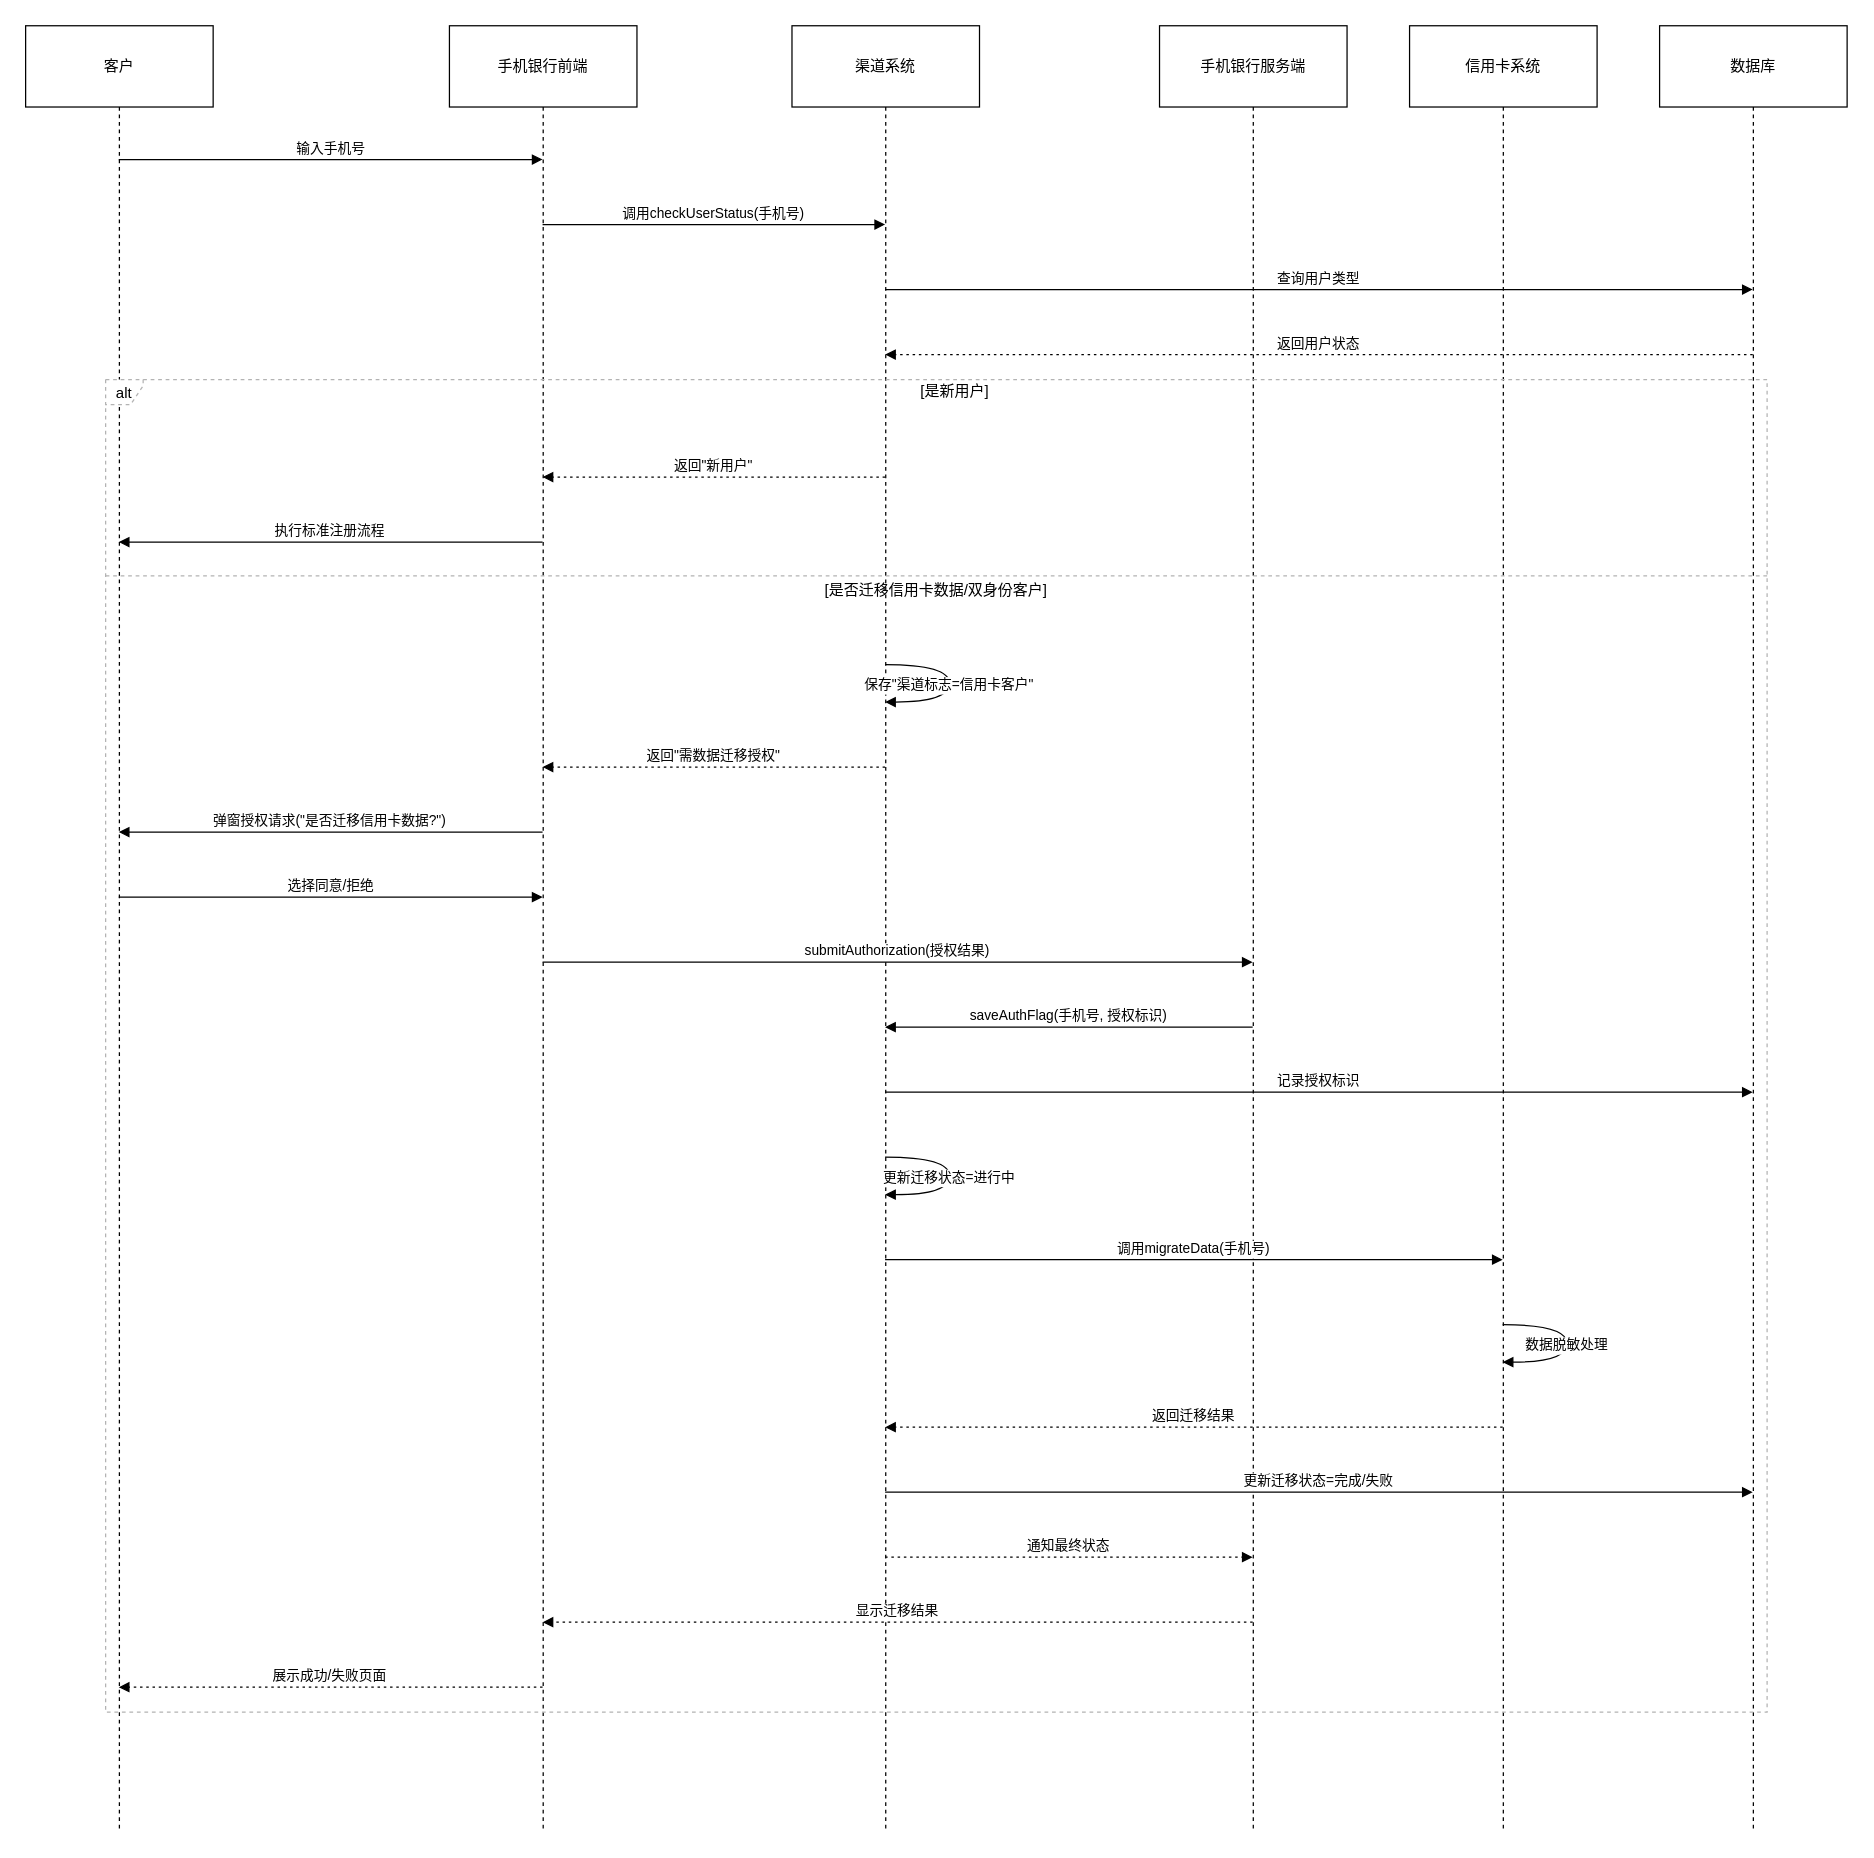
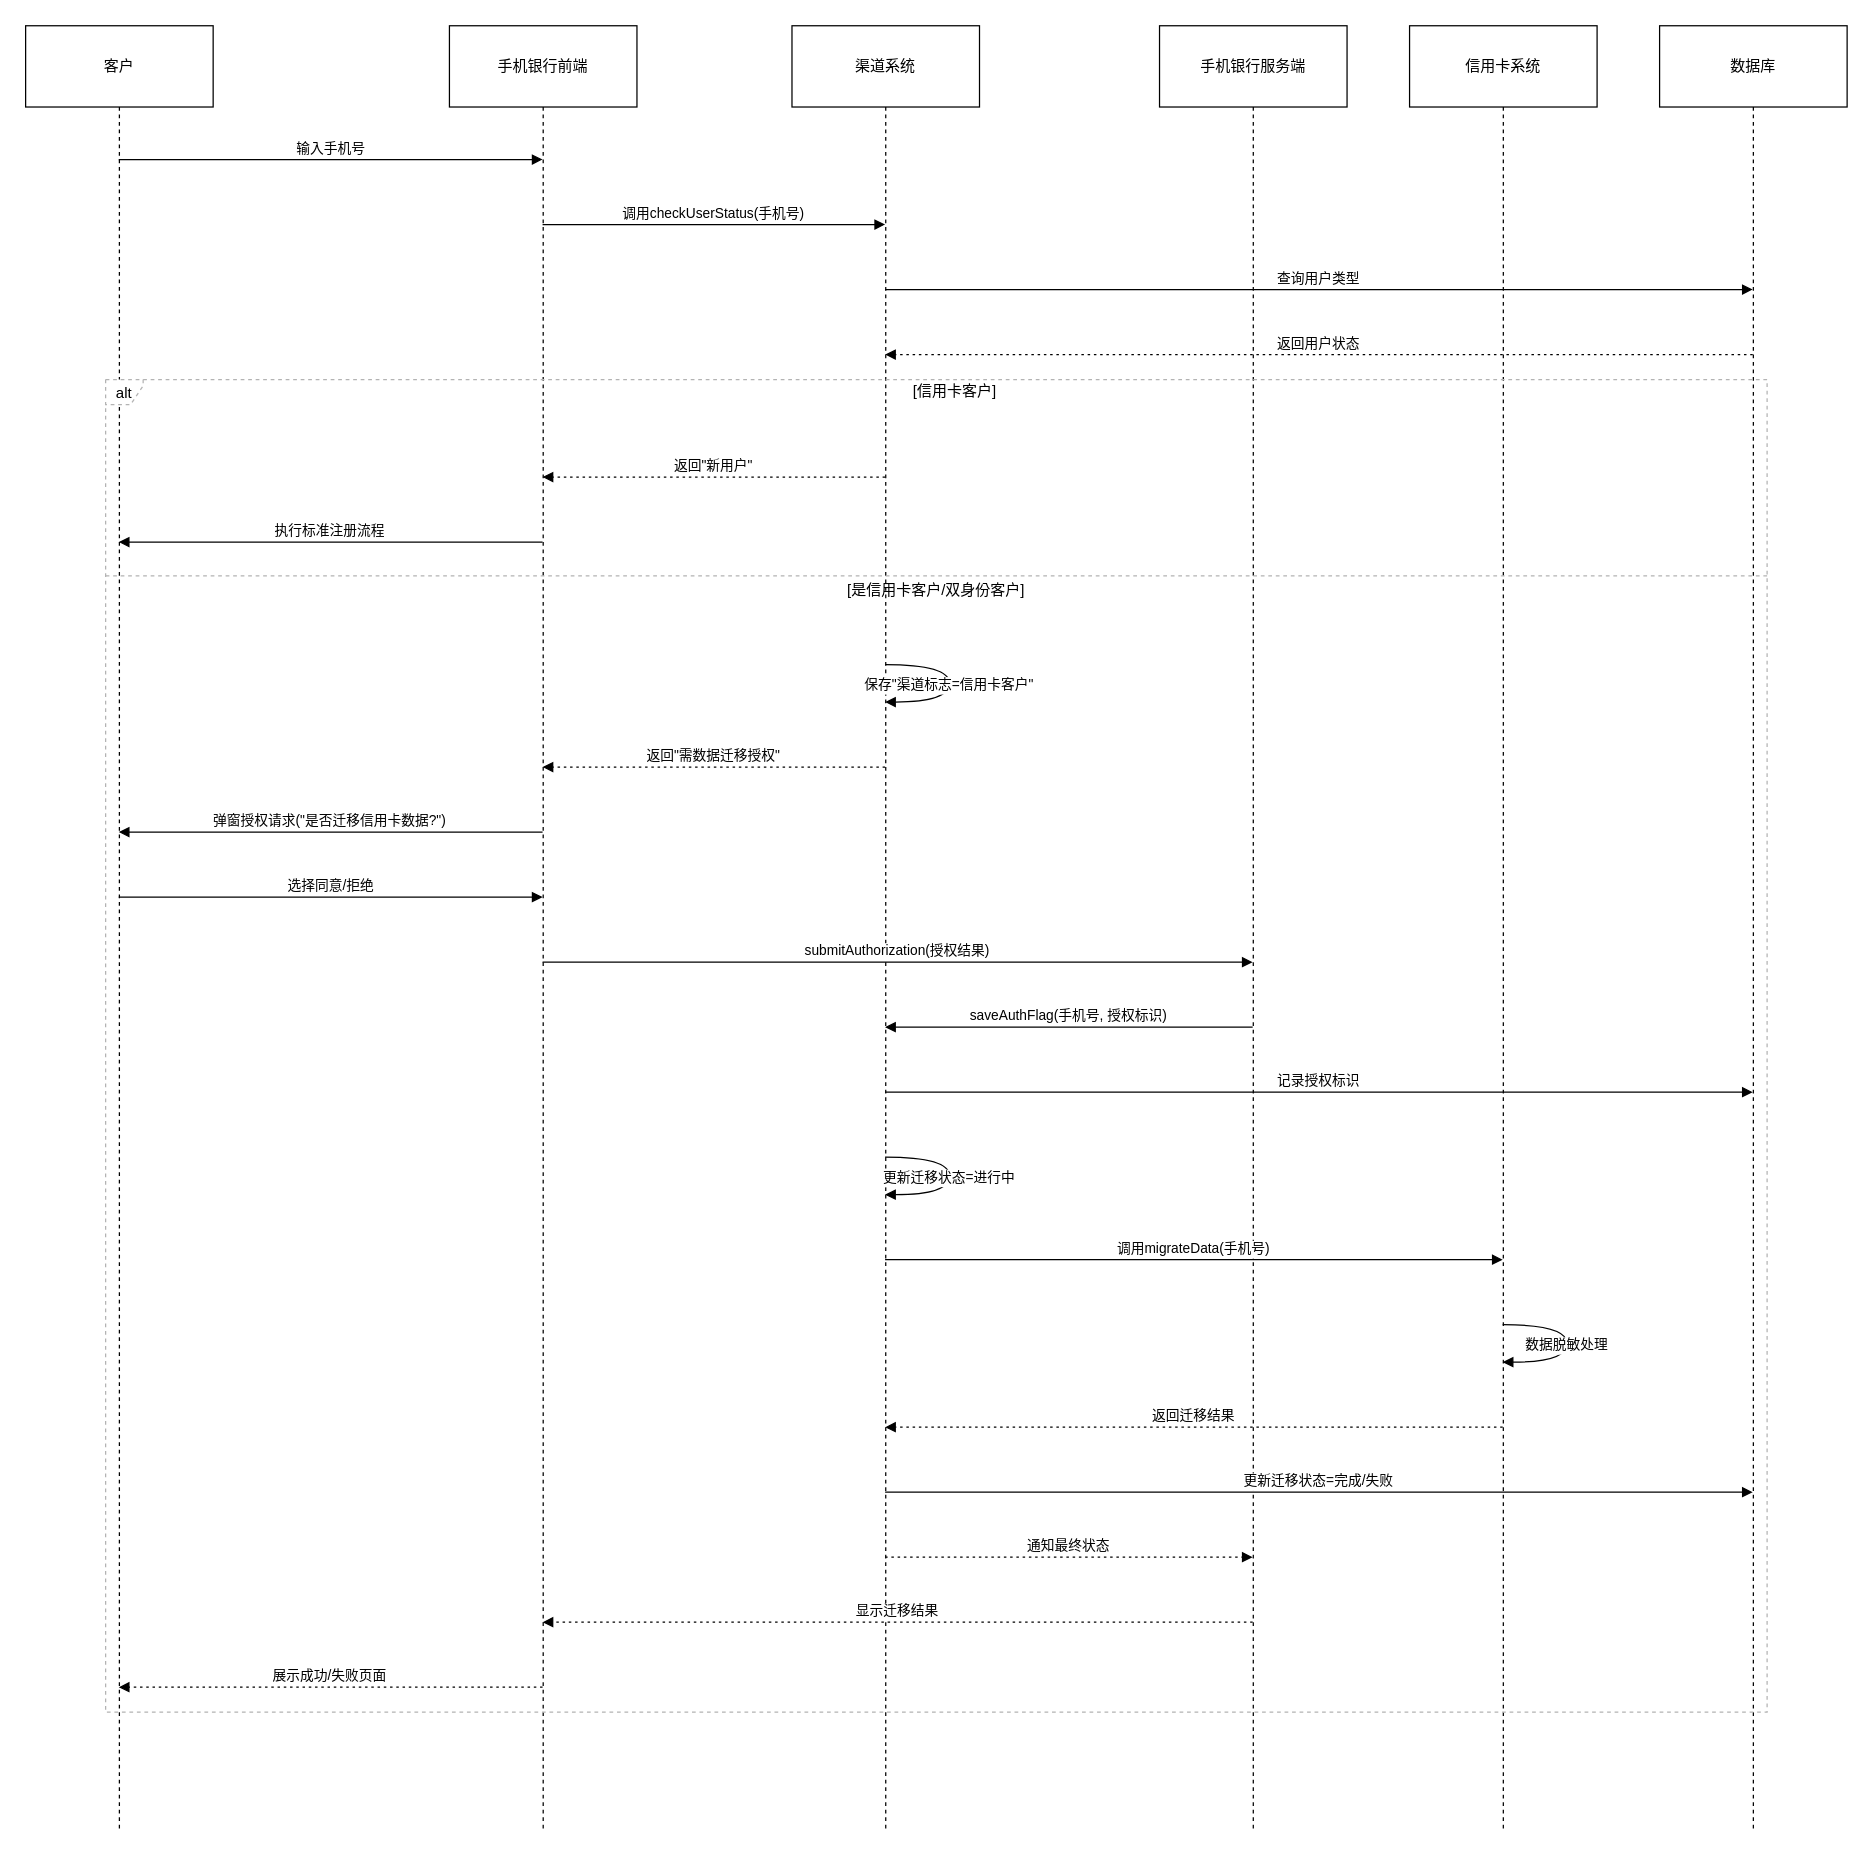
- <mxCell id="9" value="[是新用户]" style="text;strokeColor=none;fillColor=none;align=center;verticalAlign=middle;whiteSpace=wrap;" vertex="1" parent="8"><mxGeometry x="30" width="1299" height="20" as="geometry" /></mxCell>
+ <mxCell id="9" value="[信用卡客户]" style="text;strokeColor=none;fillColor=none;align=center;verticalAlign=middle;whiteSpace=wrap;" vertex="1" parent="8"><mxGeometry x="30" width="1299" height="20" as="geometry" /></mxCell>
- <mxCell id="10" value="[是否迁移信用卡数据/双身份客户]" style="shape=line;dashed=1;whiteSpace=wrap;verticalAlign=top;labelPosition=center;verticalLabelPosition=middle;align=center;strokeColor=#B3B3B3;" vertex="1" parent="8"><mxGeometry y="155" width="1329" height="4" as="geometry" /></mxCell>
+ <mxCell id="10" value="[是信用卡客户/双身份客户]" style="shape=line;dashed=1;whiteSpace=wrap;verticalAlign=top;labelPosition=center;verticalLabelPosition=middle;align=center;strokeColor=#B3B3B3;" vertex="1" parent="8"><mxGeometry y="155" width="1329" height="4" as="geometry" /></mxCell>
